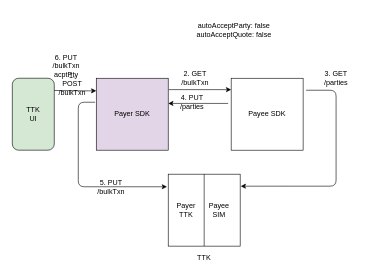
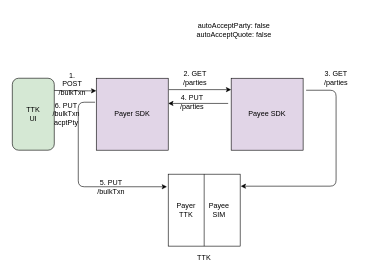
- <mxCell id="20" value="6. PUT /bulkTxn acptPty" style="text;html=1;strokeColor=none;fillColor=none;align=center;verticalAlign=middle;whiteSpace=wrap;rounded=0;" vertex="1" parent="1"><mxGeometry x="90" y="100" width="40" height="20" as="geometry" /></mxCell>
+ <mxCell id="20" value="6. PUT /bulkTxn acptPty" style="text;html=1;strokeColor=none;fillColor=none;align=center;verticalAlign=middle;whiteSpace=wrap;rounded=0;" vertex="1" parent="1"><mxGeometry x="90" y="180" width="40" height="20" as="geometry" /></mxCell>
- <mxCell id="13" value="2. GET /bulkTxn" style="text;html=1;strokeColor=none;fillColor=none;align=center;verticalAlign=middle;whiteSpace=wrap;rounded=0;" vertex="1" parent="1"><mxGeometry x="290" y="120" width="70" height="20" as="geometry" /></mxCell>
+ <mxCell id="13" value="2. GET /parties" style="text;html=1;strokeColor=none;fillColor=none;align=center;verticalAlign=middle;whiteSpace=wrap;rounded=0;" vertex="1" parent="1"><mxGeometry x="290" y="120" width="70" height="20" as="geometry" /></mxCell>
- <mxCell id="3" value="Payee SDK" style="rounded=0;whiteSpace=wrap;html=1;" vertex="1" parent="1"><mxGeometry x="385" y="130" width="120" height="120" as="geometry" /></mxCell>
+ <mxCell id="3" value="Payee SDK" style="rounded=0;whiteSpace=wrap;html=1;fillColor=#e1d5e7;" vertex="1" parent="1"><mxGeometry x="385" y="130" width="120" height="120" as="geometry" /></mxCell>
